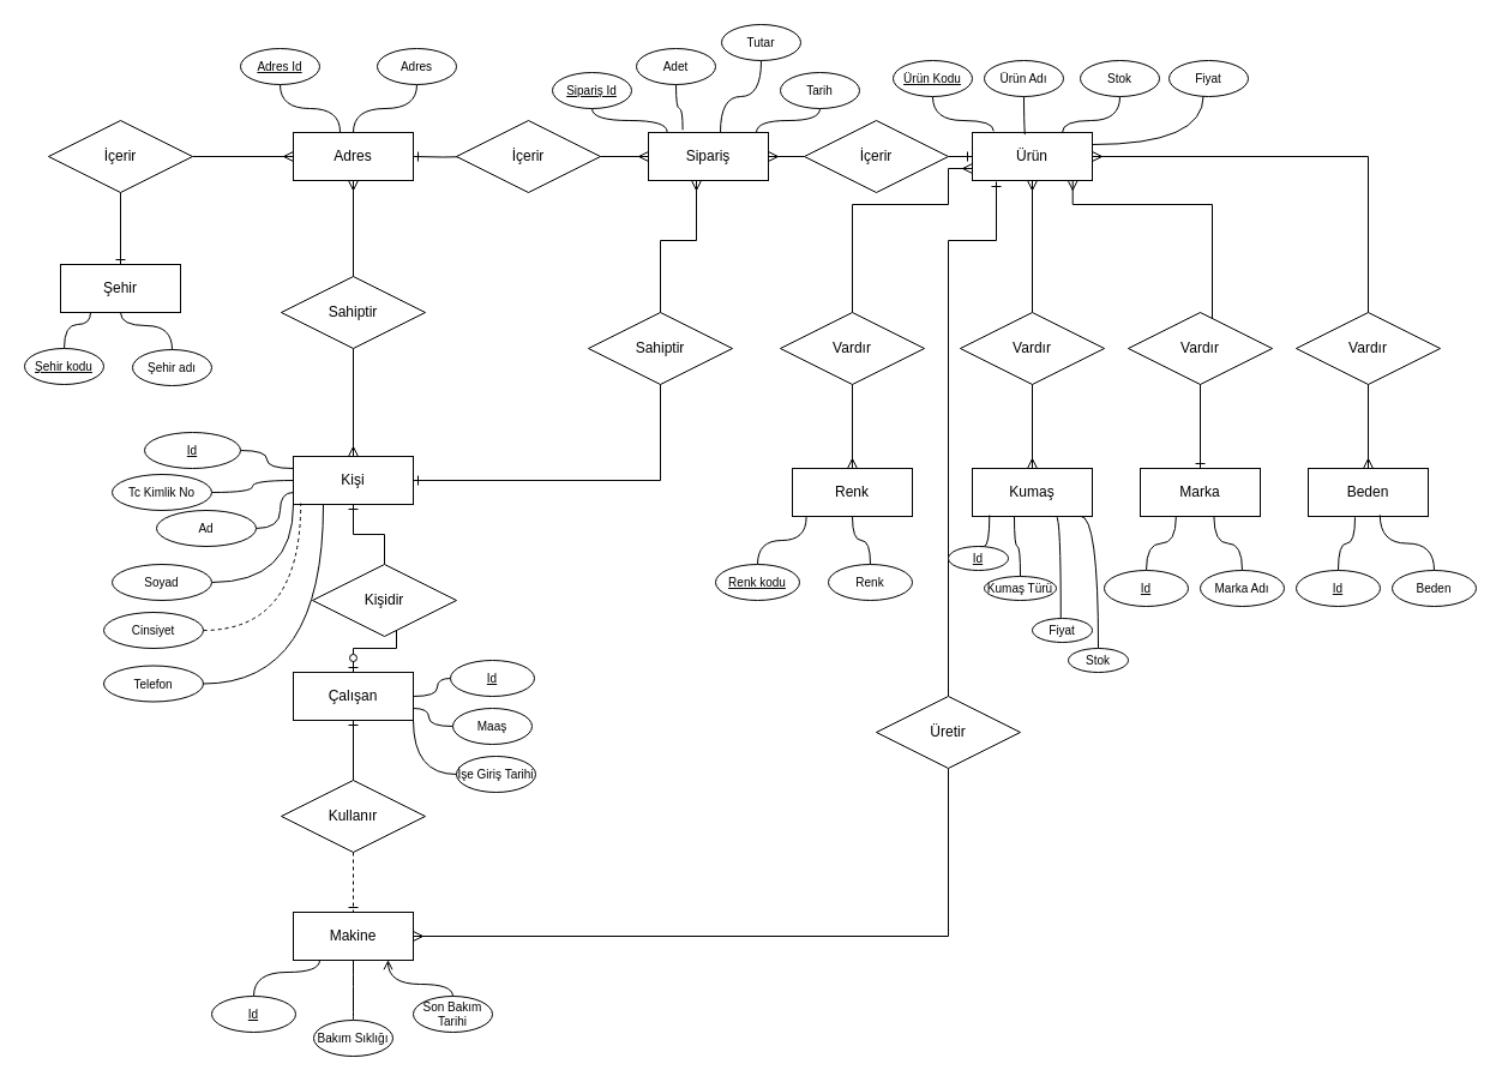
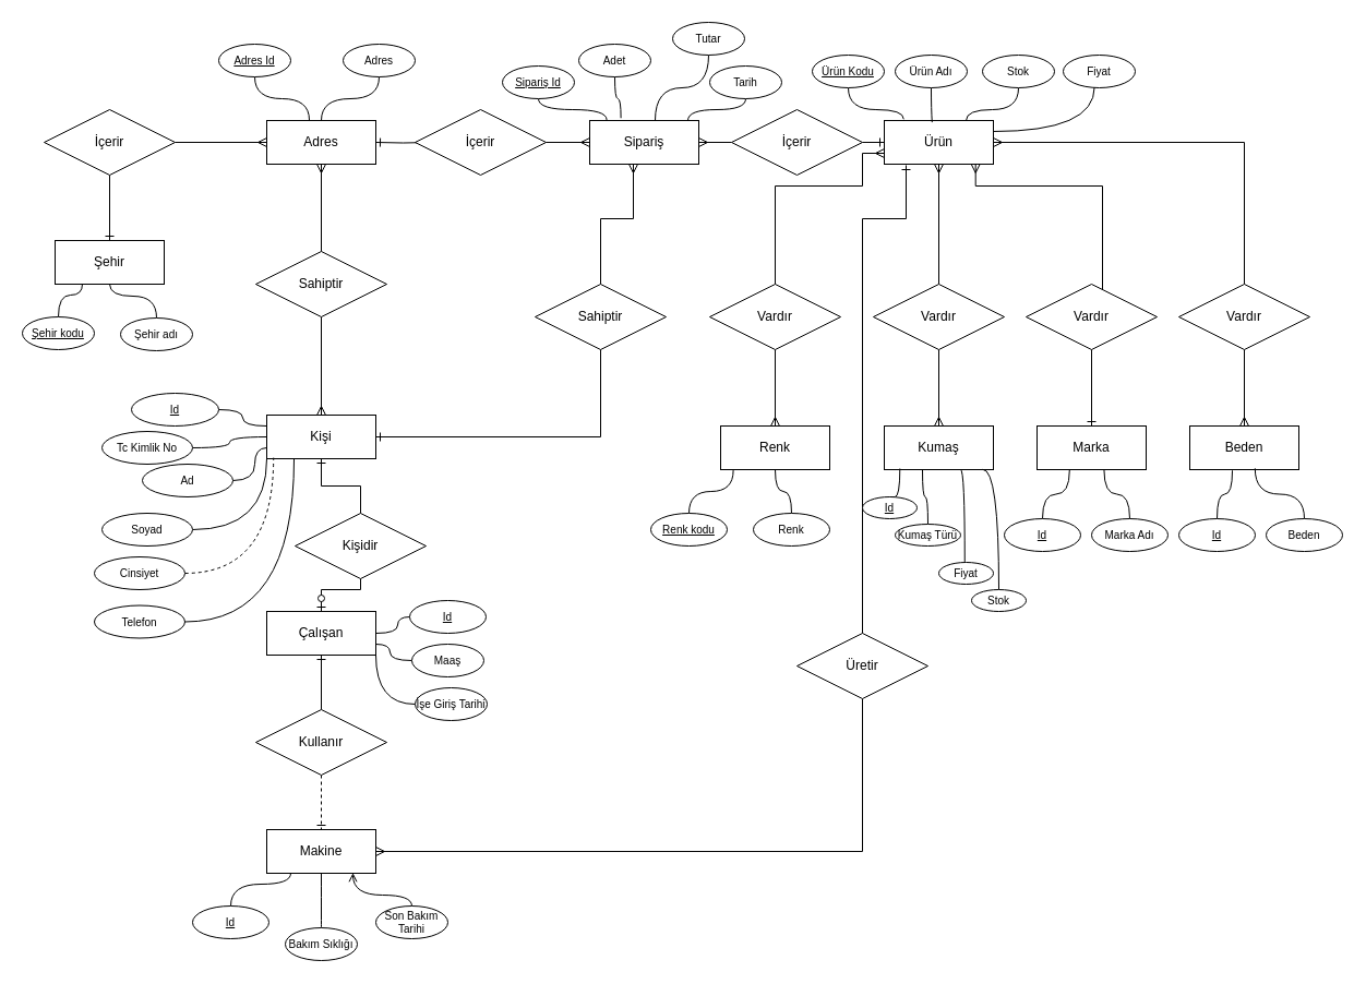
- <mxCell id="67" value="Tutar" style="ellipse;whiteSpace=wrap;html=1;align=center;fontSize=10;" vertex="1" parent="1"><mxGeometry x="601" y="20" width="66" height="30" as="geometry" /></mxCell>
+ <mxCell id="67" value="Tutar" style="ellipse;whiteSpace=wrap;html=1;align=center;fontSize=10;" vertex="1" parent="1"><mxGeometry x="616" y="20" width="66" height="30" as="geometry" /></mxCell>
- <mxCell id="7" value="Kişidir" style="shape=rhombus;perimeter=rhombusPerimeter;whiteSpace=wrap;html=1;align=center;" vertex="1" parent="1"><mxGeometry x="260" y="470" width="120" height="60" as="geometry" /></mxCell>
+ <mxCell id="7" value="Kişidir" style="shape=rhombus;perimeter=rhombusPerimeter;whiteSpace=wrap;html=1;align=center;" vertex="1" parent="1"><mxGeometry x="270" y="470" width="120" height="60" as="geometry" /></mxCell>
